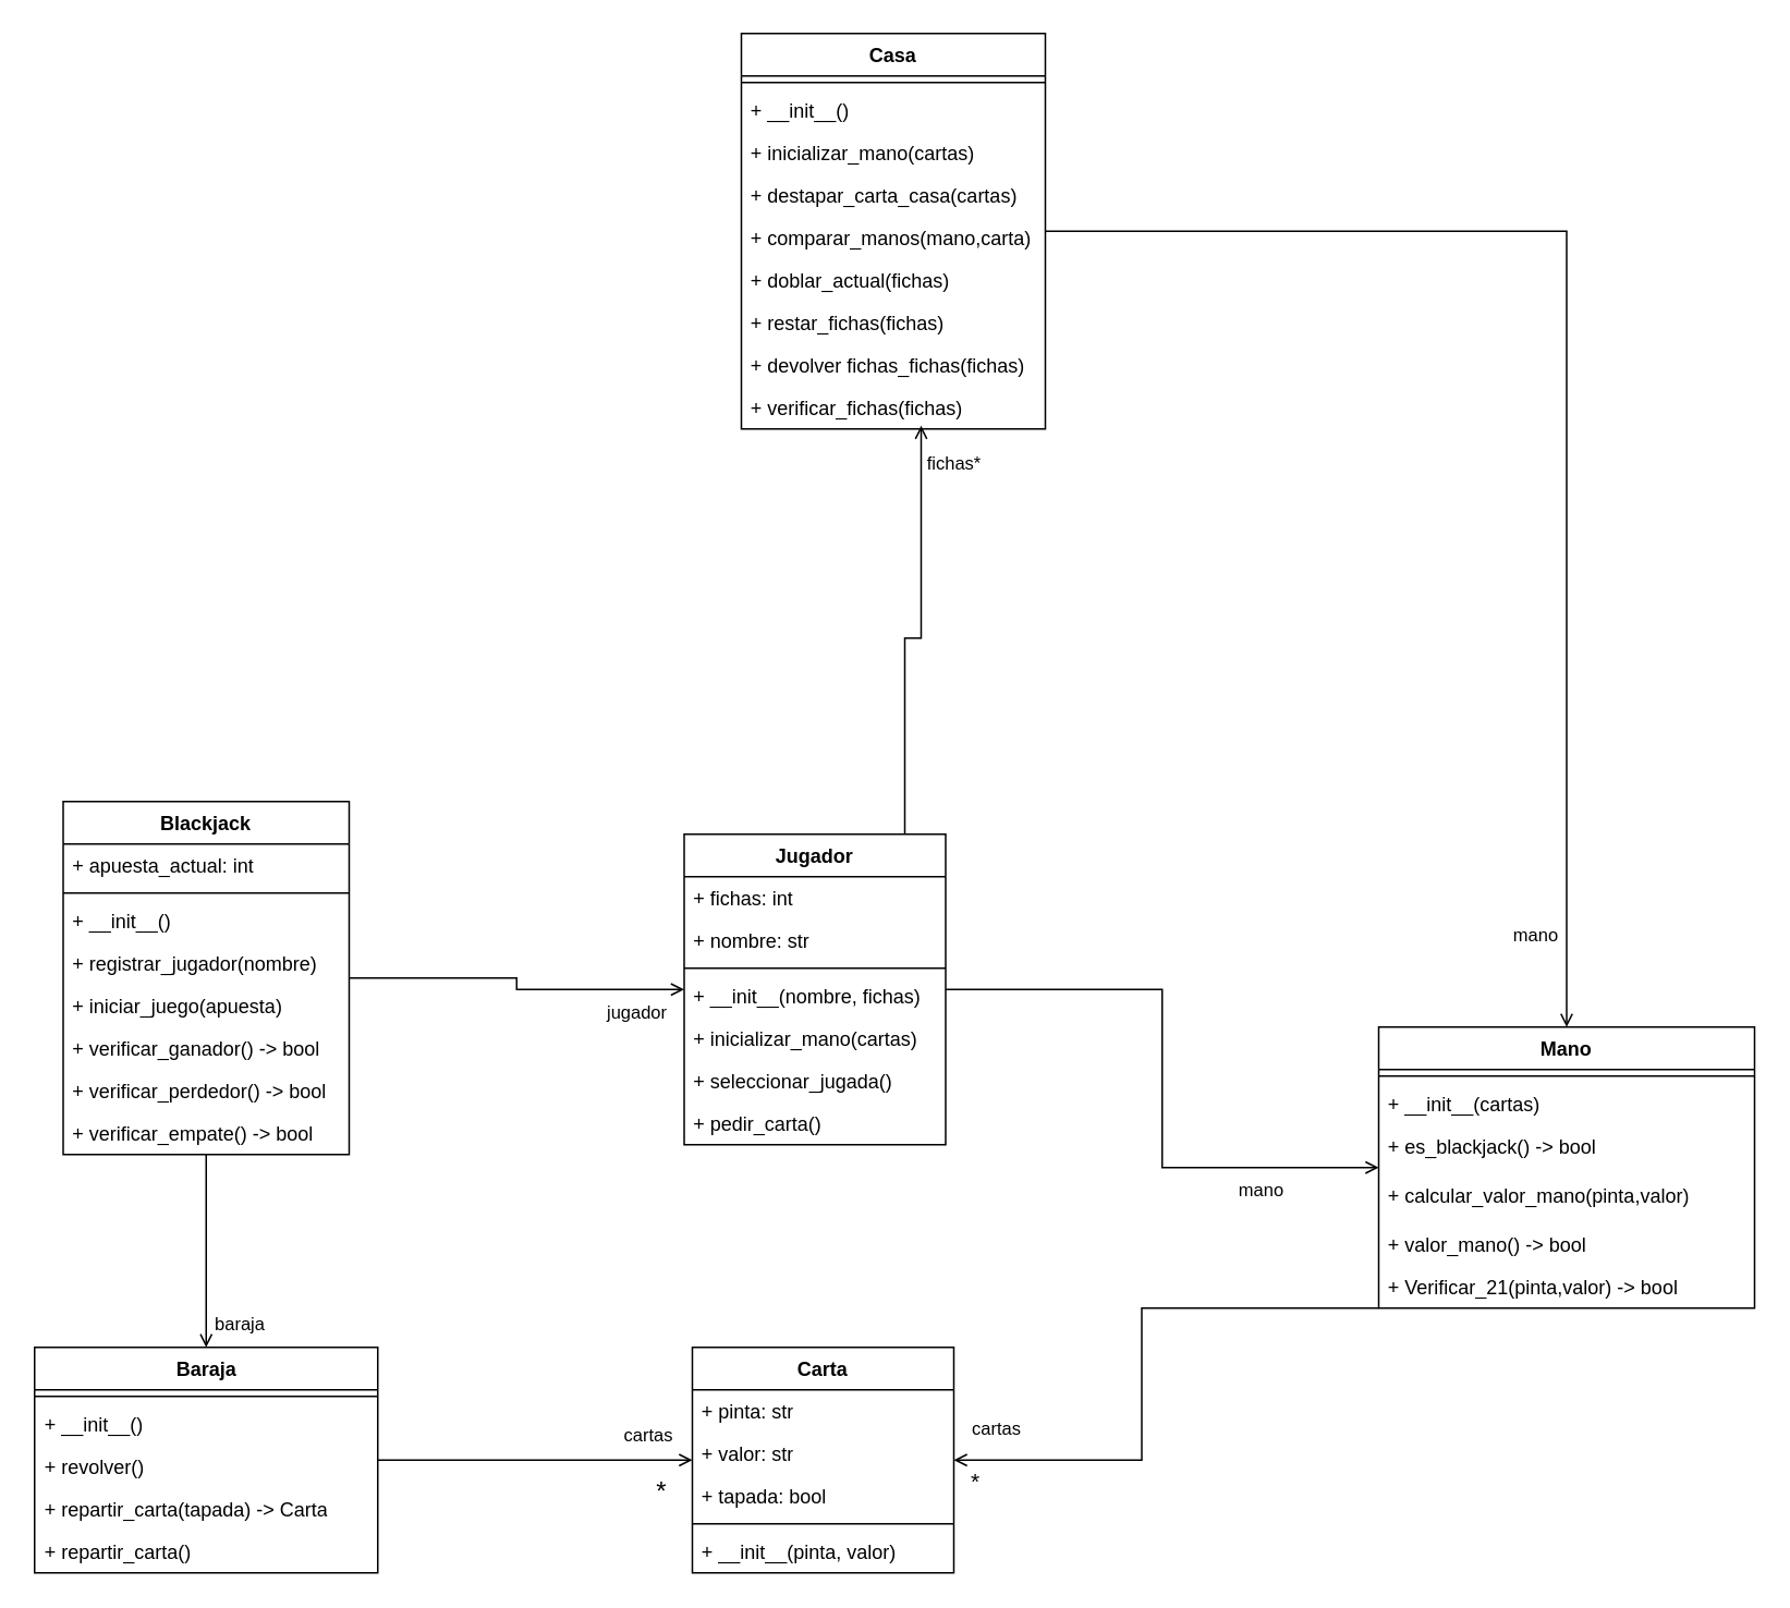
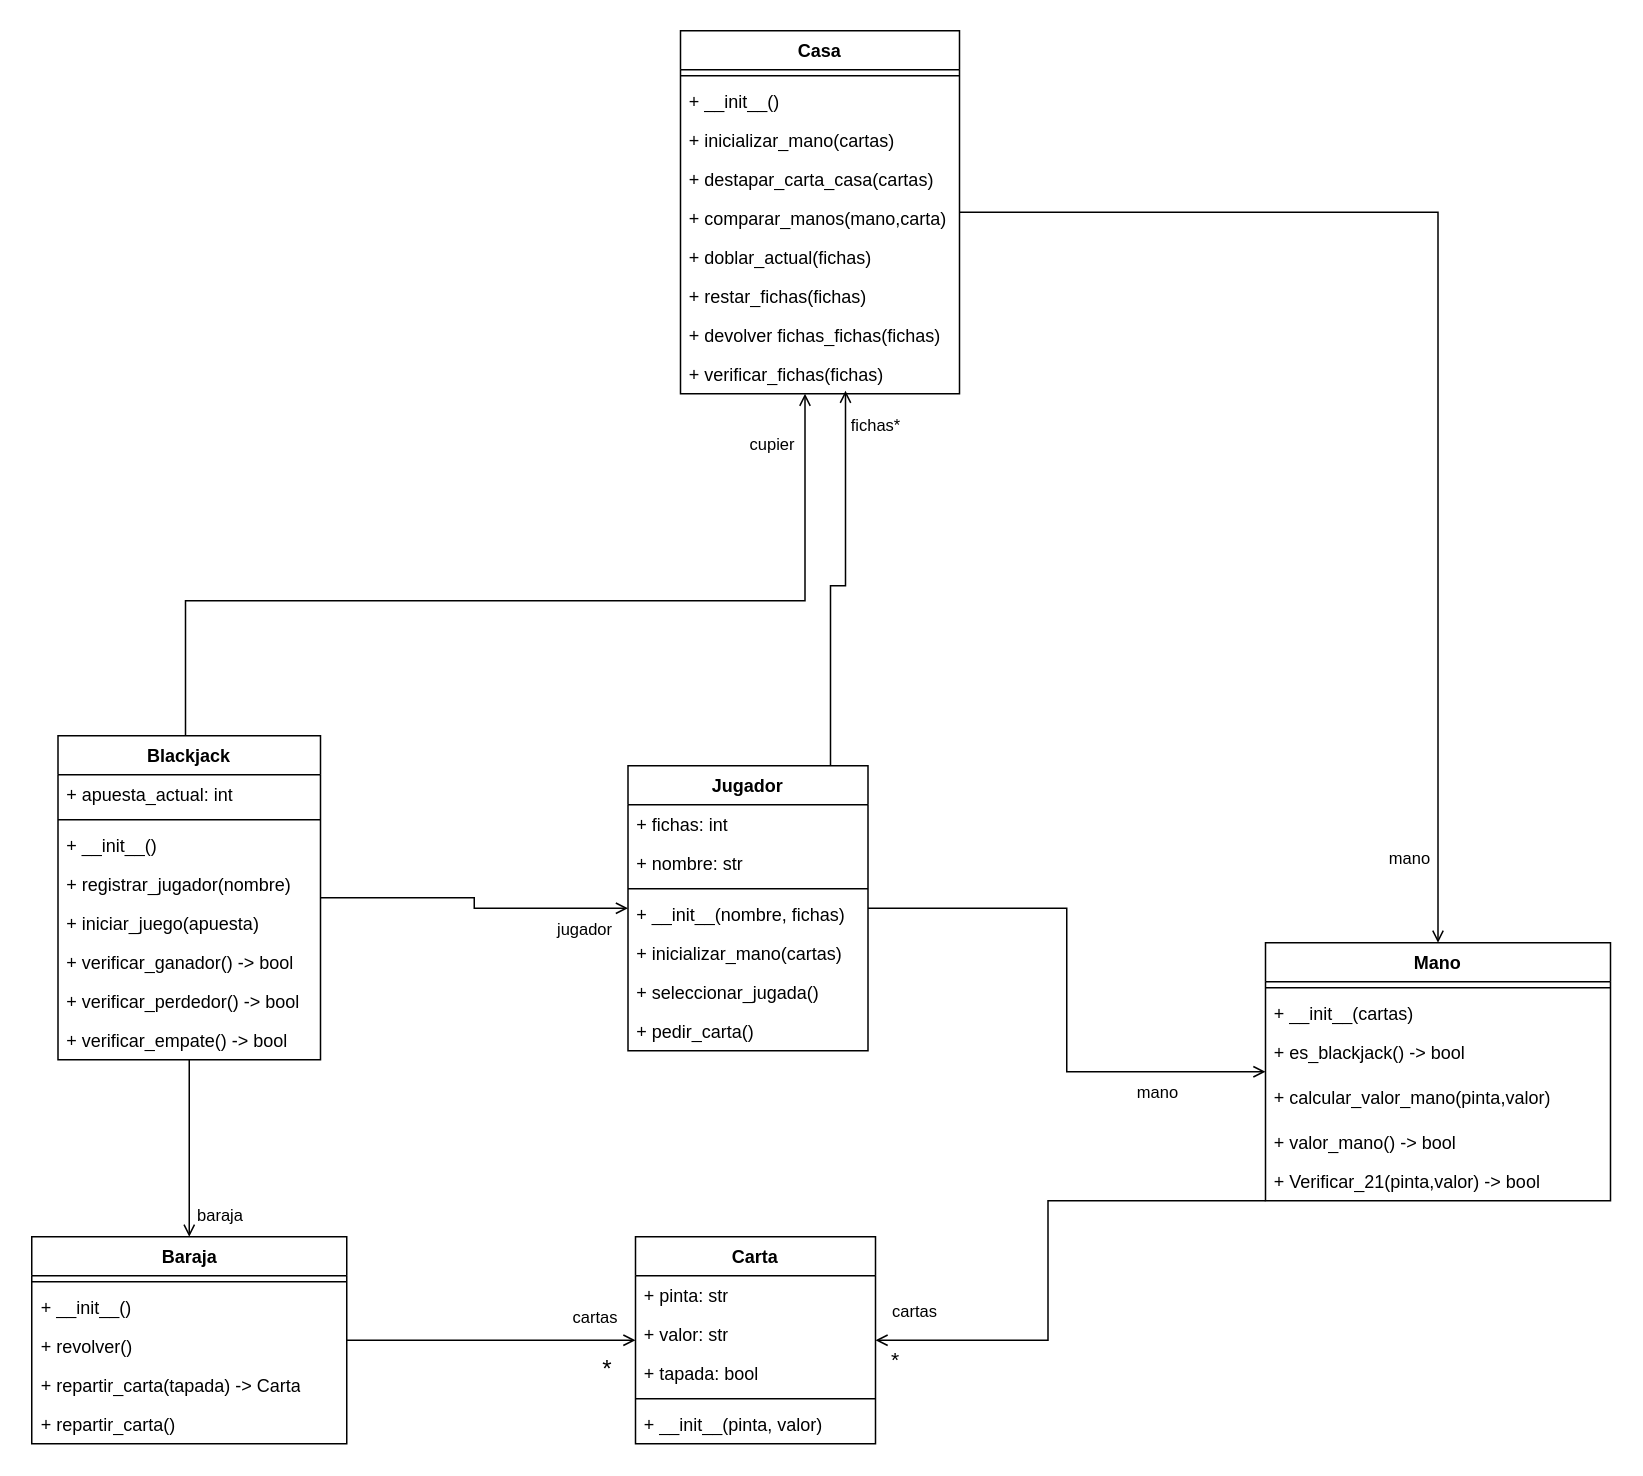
+ <mxCell id="4" style="edgeStyle=orthogonalEdgeStyle;rounded=0;orthogonalLoop=1;jettySize=auto;html=1;endArrow=open;endFill=0;" parent="1" source="8" target="54" edge="1"><mxGeometry relative="1" as="geometry"><Array as="points"><mxPoint x="123" y="400" /><mxPoint x="536" y="400" /></Array></mxGeometry></mxCell>
+ <mxCell id="5" value="cupier" style="edgeLabel;html=1;align=center;verticalAlign=middle;resizable=0;points=[];" parent="4" vertex="1" connectable="0"><mxGeometry x="0.817" y="-1" relative="1" as="geometry"><mxPoint x="-24" y="-26" as="offset" /></mxGeometry></mxCell>
